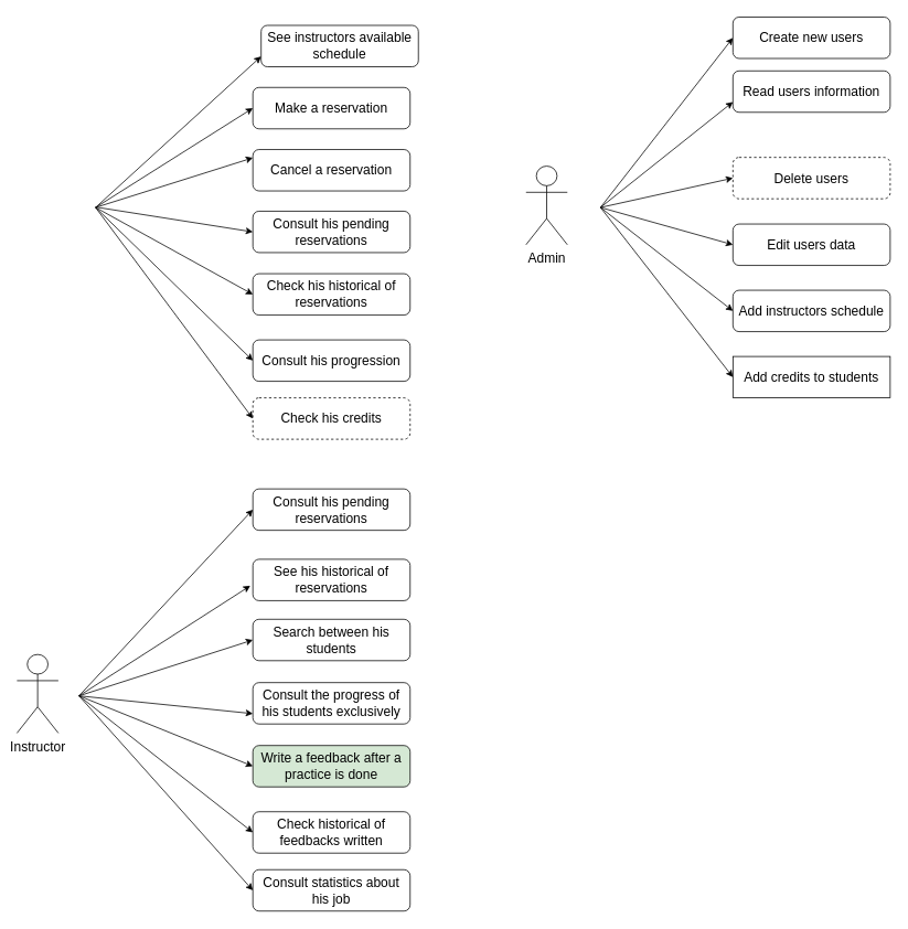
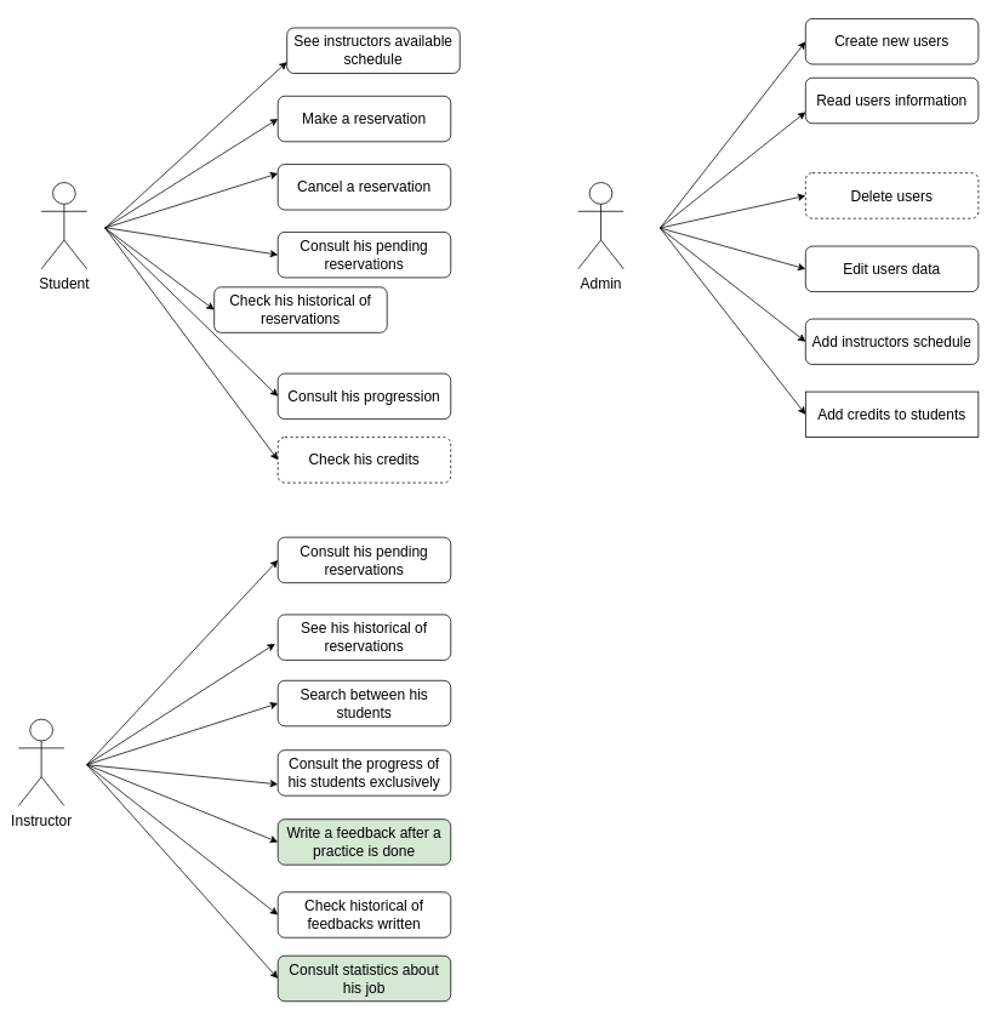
+ <mxCell id="16" value="&lt;font style=&quot;font-size: 16px&quot;&gt;Student&lt;/font&gt;" style="shape=umlActor;verticalLabelPosition=bottom;labelBackgroundColor=#ffffff;verticalAlign=top;html=1;outlineConnect=0;" vertex="1" parent="1"><mxGeometry x="45" y="200" width="50" height="95" as="geometry" /></mxCell>
- <mxCell id="19" value="&lt;font style=&quot;font-size: 16px&quot;&gt;Check his historical of reservations&lt;/font&gt;" style="rounded=1;whiteSpace=wrap;html=1;" vertex="1" parent="1"><mxGeometry x="305" y="330" width="190" height="50" as="geometry" /></mxCell>
+ <mxCell id="19" value="&lt;font style=&quot;font-size: 16px&quot;&gt;Check his historical of reservations&lt;/font&gt;" style="rounded=1;whiteSpace=wrap;html=1;" vertex="1" parent="1"><mxGeometry x="235" y="315" width="190" height="50" as="geometry" /></mxCell>
- <mxCell id="36" value="&lt;span style=&quot;font-size: 16px&quot;&gt;Consult statistics about his job&lt;/span&gt;" style="rounded=1;whiteSpace=wrap;html=1;" vertex="1" parent="1"><mxGeometry x="305" y="1050" width="190" height="50" as="geometry" /></mxCell>
+ <mxCell id="36" value="&lt;span style=&quot;font-size: 16px&quot;&gt;Consult statistics about his job&lt;/span&gt;" style="rounded=1;whiteSpace=wrap;html=1;fillColor=#d5e8d4;" vertex="1" parent="1"><mxGeometry x="305" y="1050" width="190" height="50" as="geometry" /></mxCell>
